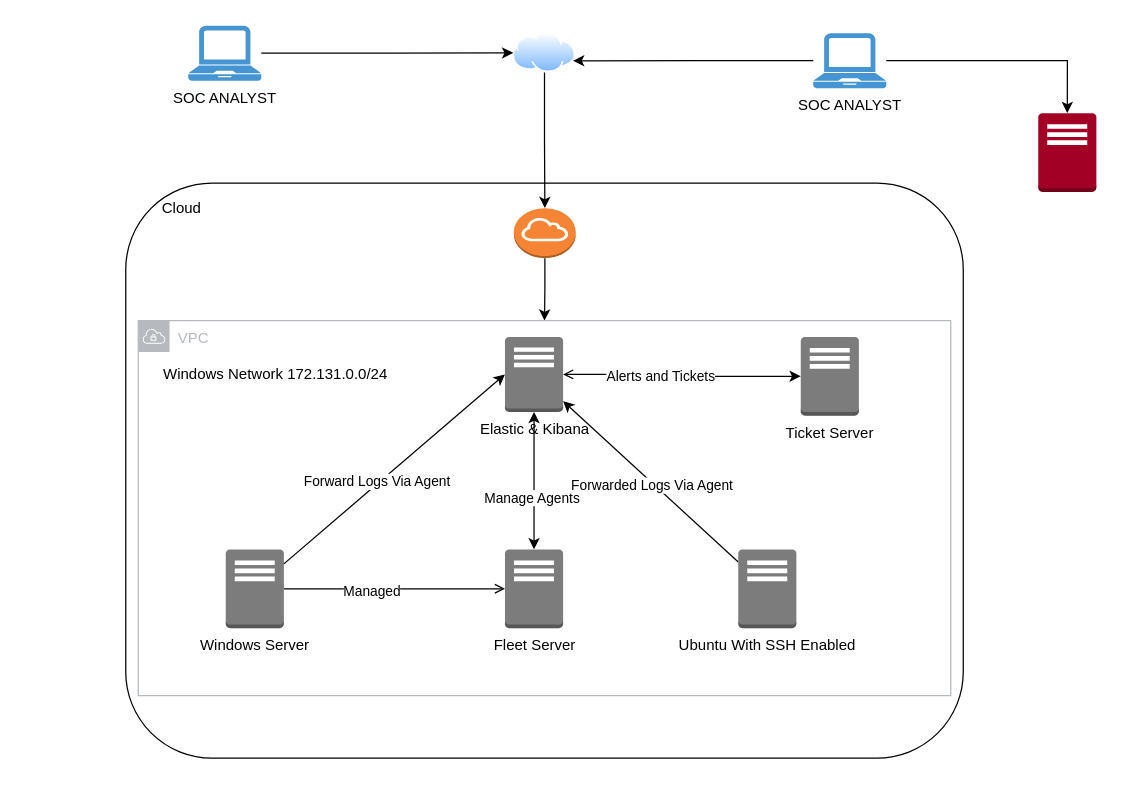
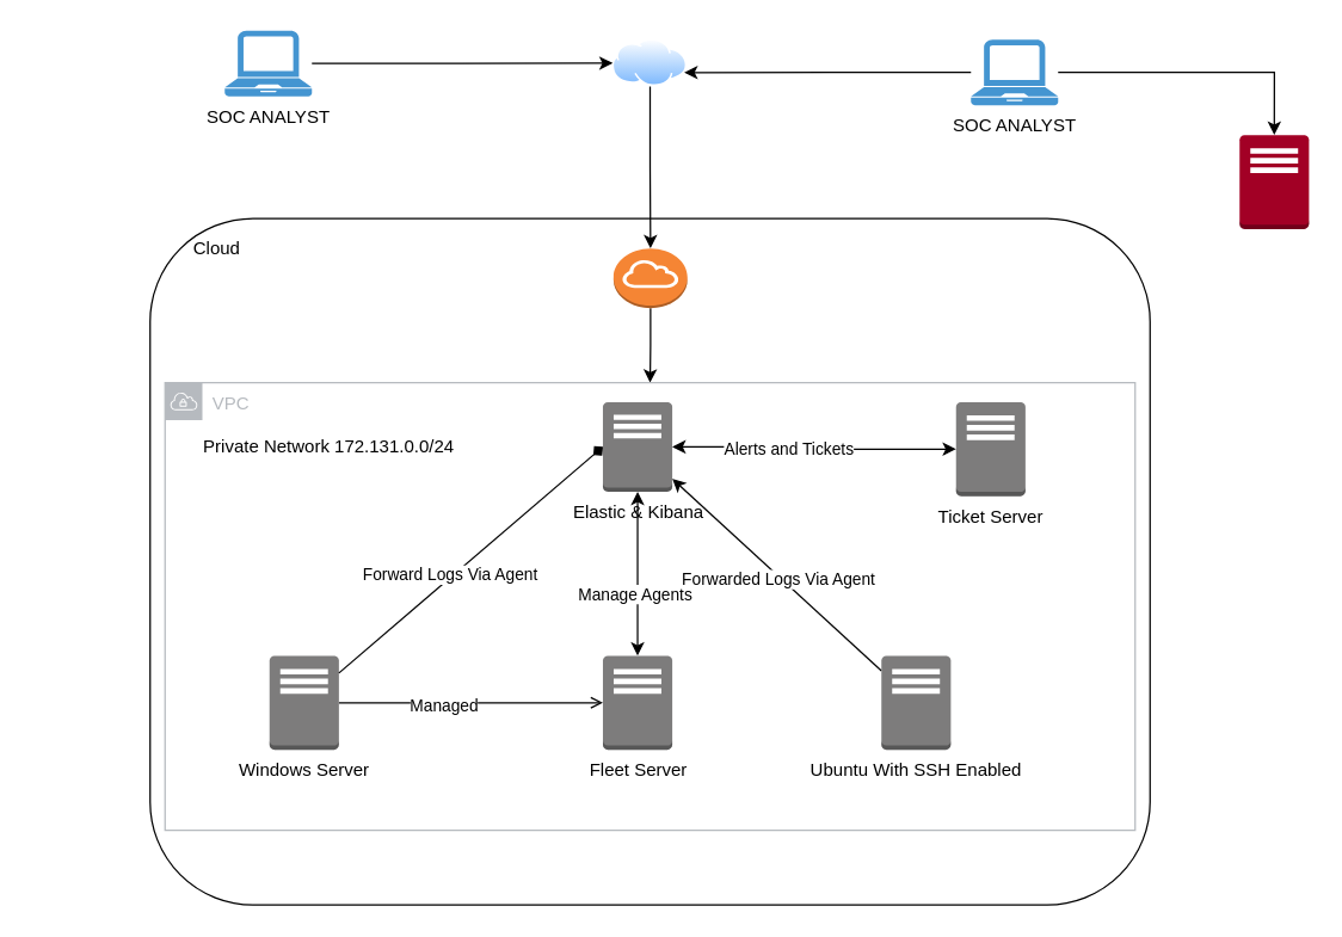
- <mxCell id="19" value="Windows Network 172.131.0.0/24" style="text;html=1;align=center;verticalAlign=middle;whiteSpace=wrap;rounded=0;" vertex="1" parent="1"><mxGeometry x="20" y="284" width="400" height="30" as="geometry" /></mxCell>
+ <mxCell id="19" value="Private Network 172.131.0.0/24" style="text;html=1;align=center;verticalAlign=middle;whiteSpace=wrap;rounded=0;" vertex="1" parent="1"><mxGeometry x="20" y="284" width="400" height="30" as="geometry" /></mxCell>
- <mxCell id="15" style="edgeStyle=orthogonalEdgeStyle;rounded=0;orthogonalLoop=1;jettySize=auto;html=1;entryX=1;entryY=0.5;entryDx=0;entryDy=0;entryPerimeter=0;startArrow=classic;startFill=1;endArrow=open;" edge="1" parent="1" source="13" target="14"><mxGeometry relative="1" as="geometry" /></mxCell>
+ <mxCell id="15" style="edgeStyle=orthogonalEdgeStyle;rounded=0;orthogonalLoop=1;jettySize=auto;html=1;entryX=1;entryY=0.5;entryDx=0;entryDy=0;entryPerimeter=0;startArrow=classic;startFill=1;" edge="1" parent="1" source="13" target="14"><mxGeometry relative="1" as="geometry" /></mxCell>
- <mxCell id="17" style="rounded=0;orthogonalLoop=1;jettySize=auto;html=1;entryX=0;entryY=0.5;entryDx=0;entryDy=0;entryPerimeter=0;" edge="1" parent="1" source="5" target="14"><mxGeometry relative="1" as="geometry" /></mxCell>
+ <mxCell id="17" style="rounded=0;orthogonalLoop=1;jettySize=auto;html=1;entryX=0;entryY=0.5;entryDx=0;entryDy=0;entryPerimeter=0;endArrow=diamond;" edge="1" parent="1" source="5" target="14"><mxGeometry relative="1" as="geometry" /></mxCell>
